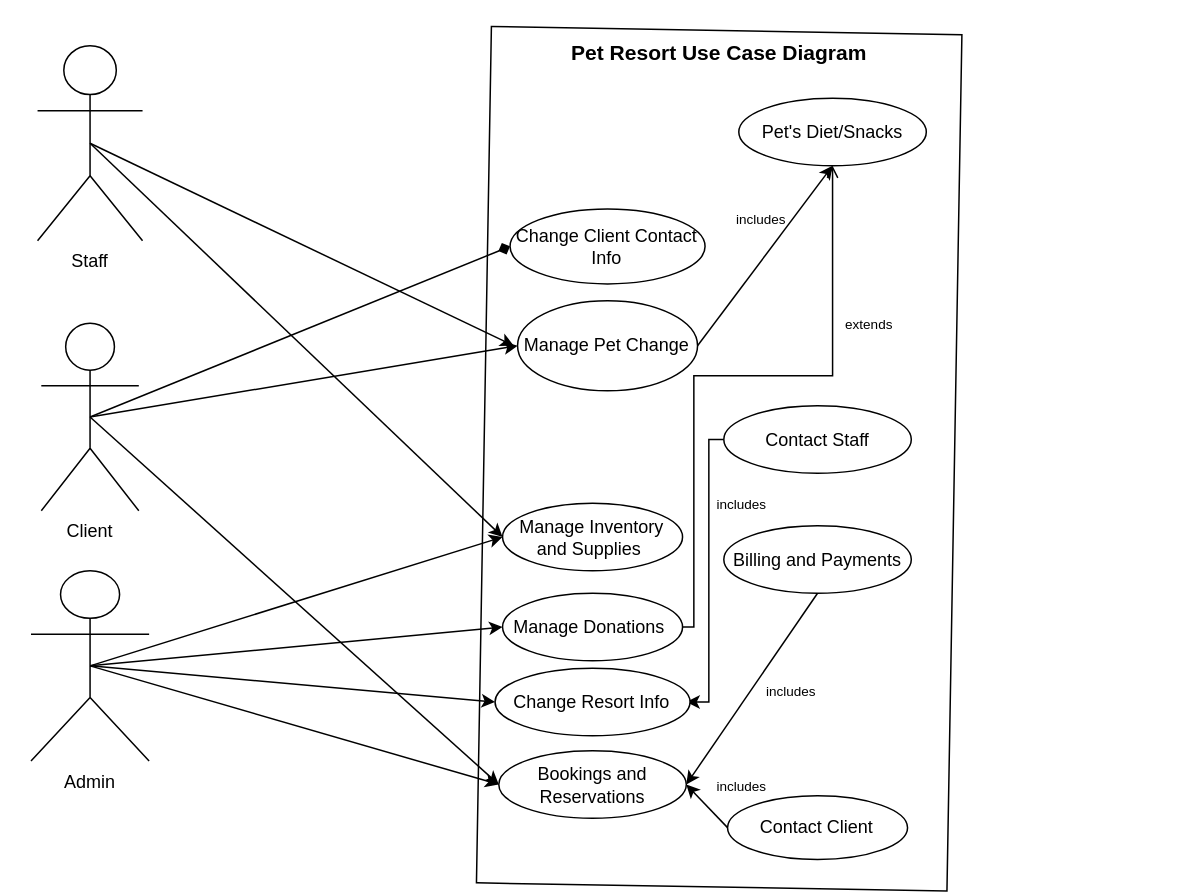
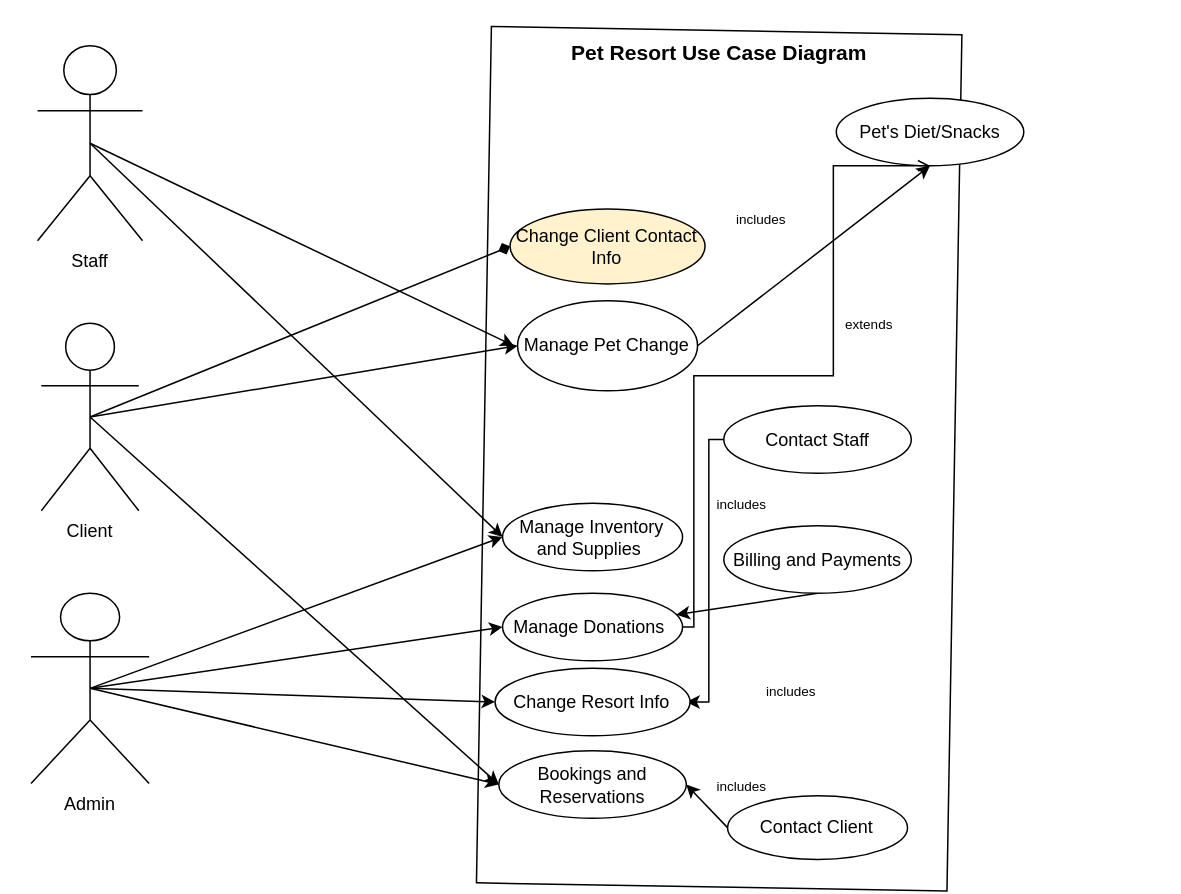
- <mxCell id="18" value="Pet's Diet/Snacks" style="ellipse;whiteSpace=wrap;html=1;" vertex="1" parent="1"><mxGeometry x="491.87" y="65" width="125" height="45" as="geometry" /></mxCell>
+ <mxCell id="18" value="Pet's Diet/Snacks" style="ellipse;whiteSpace=wrap;html=1;" vertex="1" parent="1"><mxGeometry x="556.87" y="65" width="125" height="45" as="geometry" /></mxCell>
- <mxCell id="26" value="Change Client Contact Info" style="ellipse;whiteSpace=wrap;html=1;" vertex="1" parent="1"><mxGeometry x="339.37" y="138.75" width="130" height="50" as="geometry" /></mxCell>
+ <mxCell id="26" value="Change Client Contact Info" style="ellipse;whiteSpace=wrap;html=1;fillColor=#fff2cc;" vertex="1" parent="1"><mxGeometry x="339.37" y="138.75" width="130" height="50" as="geometry" /></mxCell>
- <mxCell id="11" value="Admin" style="shape=umlActor;verticalLabelPosition=bottom;verticalAlign=top;html=1;outlineConnect=0;" vertex="1" parent="1"><mxGeometry x="20" y="380" width="78.75" height="126.8" as="geometry" /></mxCell>
+ <mxCell id="11" value="Admin" style="shape=umlActor;verticalLabelPosition=bottom;verticalAlign=top;html=1;outlineConnect=0;" vertex="1" parent="1"><mxGeometry x="20" y="395" width="78.75" height="126.8" as="geometry" /></mxCell>
- <mxCell id="16" style="edgeStyle=none;rounded=0;orthogonalLoop=1;jettySize=auto;html=1;exitX=0.5;exitY=1;exitDx=0;exitDy=0;entryX=1;entryY=0.5;entryDx=0;entryDy=0;" edge="1" parent="1" source="17" target="23"><mxGeometry relative="1" as="geometry" /></mxCell>
+ <mxCell id="16" style="edgeStyle=none;rounded=0;orthogonalLoop=1;jettySize=auto;html=1;exitX=0.5;exitY=1;exitDx=0;exitDy=0;" edge="1" parent="1" source="17" target="30"><mxGeometry relative="1" as="geometry" /></mxCell>
